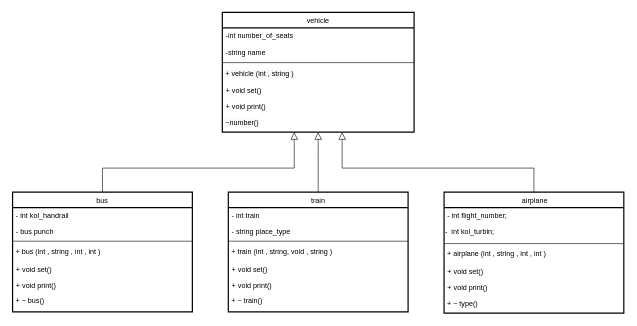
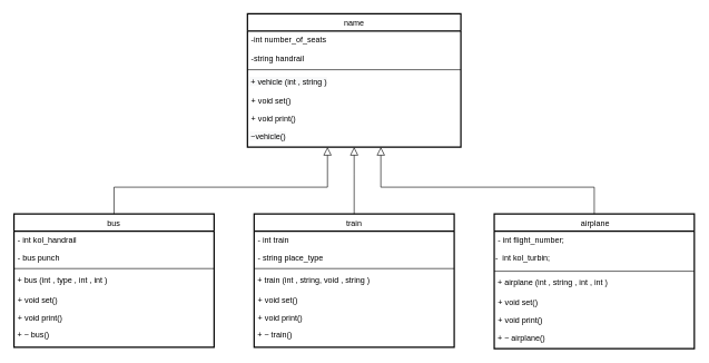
- <mxCell id="2" value="vehicle" style="swimlane;fontStyle=0;align=center;verticalAlign=top;childLayout=stackLayout;horizontal=1;startSize=26;horizontalStack=0;resizeParent=1;resizeLast=0;collapsible=1;marginBottom=0;rounded=0;shadow=0;strokeWidth=2;" vertex="1" parent="1"><mxGeometry x="370" y="20" width="320" height="200" as="geometry"><mxRectangle x="230" y="140" width="160" height="26" as="alternateBounds" /></mxGeometry></mxCell>
+ <mxCell id="2" value="name" style="swimlane;fontStyle=0;align=center;verticalAlign=top;childLayout=stackLayout;horizontal=1;startSize=26;horizontalStack=0;resizeParent=1;resizeLast=0;collapsible=1;marginBottom=0;rounded=0;shadow=0;strokeWidth=2;" vertex="1" parent="1"><mxGeometry x="370" y="20" width="320" height="200" as="geometry"><mxRectangle x="230" y="140" width="160" height="26" as="alternateBounds" /></mxGeometry></mxCell>
- <mxCell id="3" value="-int number_of_seats&#10;&#10;-string name&#10;" style="text;align=left;verticalAlign=top;spacingLeft=4;spacingRight=4;overflow=hidden;rotatable=0;points=[[0,0.5],[1,0.5]];portConstraint=eastwest;" vertex="1" parent="2"><mxGeometry y="26" width="320" height="54" as="geometry" /></mxCell>
+ <mxCell id="3" value="-int number_of_seats&#10;&#10;-string handrail&#10;" style="text;align=left;verticalAlign=top;spacingLeft=4;spacingRight=4;overflow=hidden;rotatable=0;points=[[0,0.5],[1,0.5]];portConstraint=eastwest;" vertex="1" parent="2"><mxGeometry y="26" width="320" height="54" as="geometry" /></mxCell>
- <mxCell id="8" value="&lt;span style=&quot;color: rgb(0, 0, 0); font-family: Helvetica; font-size: 12px; font-style: normal; font-variant-ligatures: normal; font-variant-caps: normal; font-weight: 400; letter-spacing: normal; orphans: 2; text-align: center; text-indent: 0px; text-transform: none; widows: 2; word-spacing: 0px; -webkit-text-stroke-width: 0px; background-color: rgb(248, 249, 250); text-decoration-thickness: initial; text-decoration-style: initial; text-decoration-color: initial; float: none; display: inline !important;&quot;&gt;&amp;nbsp;~number()&lt;/span&gt;" style="text;whiteSpace=wrap;html=1;" vertex="1" parent="2"><mxGeometry y="170" width="320" height="30" as="geometry" /></mxCell>
+ <mxCell id="8" value="&lt;span style=&quot;color: rgb(0, 0, 0); font-family: Helvetica; font-size: 12px; font-style: normal; font-variant-ligatures: normal; font-variant-caps: normal; font-weight: 400; letter-spacing: normal; orphans: 2; text-align: center; text-indent: 0px; text-transform: none; widows: 2; word-spacing: 0px; -webkit-text-stroke-width: 0px; background-color: rgb(248, 249, 250); text-decoration-thickness: initial; text-decoration-style: initial; text-decoration-color: initial; float: none; display: inline !important;&quot;&gt;&amp;nbsp;~vehicle()&lt;/span&gt;" style="text;whiteSpace=wrap;html=1;" vertex="1" parent="2"><mxGeometry y="170" width="320" height="30" as="geometry" /></mxCell>
- <mxCell id="13" value="&amp;nbsp;+ bus (int , string , int , int )" style="text;whiteSpace=wrap;html=1;" vertex="1" parent="9"><mxGeometry y="86" width="300" height="30" as="geometry" /></mxCell>
+ <mxCell id="13" value="&amp;nbsp;+ bus (int , type , int , int )" style="text;whiteSpace=wrap;html=1;" vertex="1" parent="9"><mxGeometry y="86" width="300" height="30" as="geometry" /></mxCell>
- <mxCell id="25" value="&amp;nbsp;+ ~ type()" style="text;whiteSpace=wrap;html=1;" vertex="1" parent="18"><mxGeometry y="172" width="300" height="30" as="geometry" /></mxCell>
+ <mxCell id="25" value="&amp;nbsp;+ ~ airplane()" style="text;whiteSpace=wrap;html=1;" vertex="1" parent="18"><mxGeometry y="172" width="300" height="30" as="geometry" /></mxCell>
